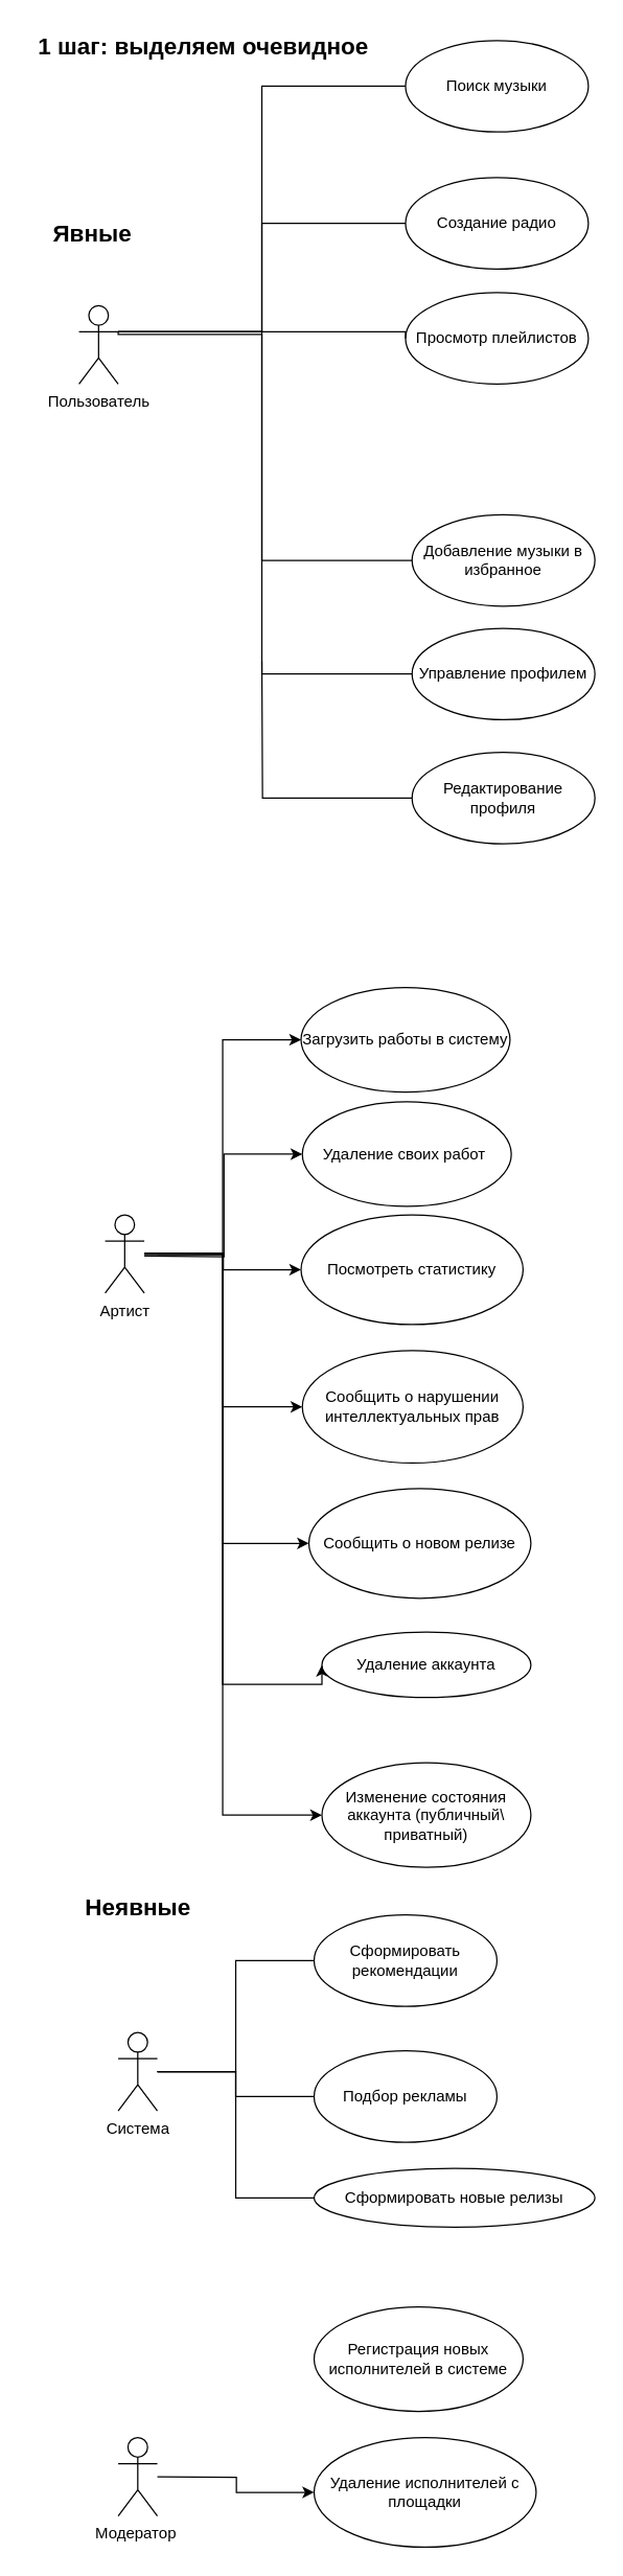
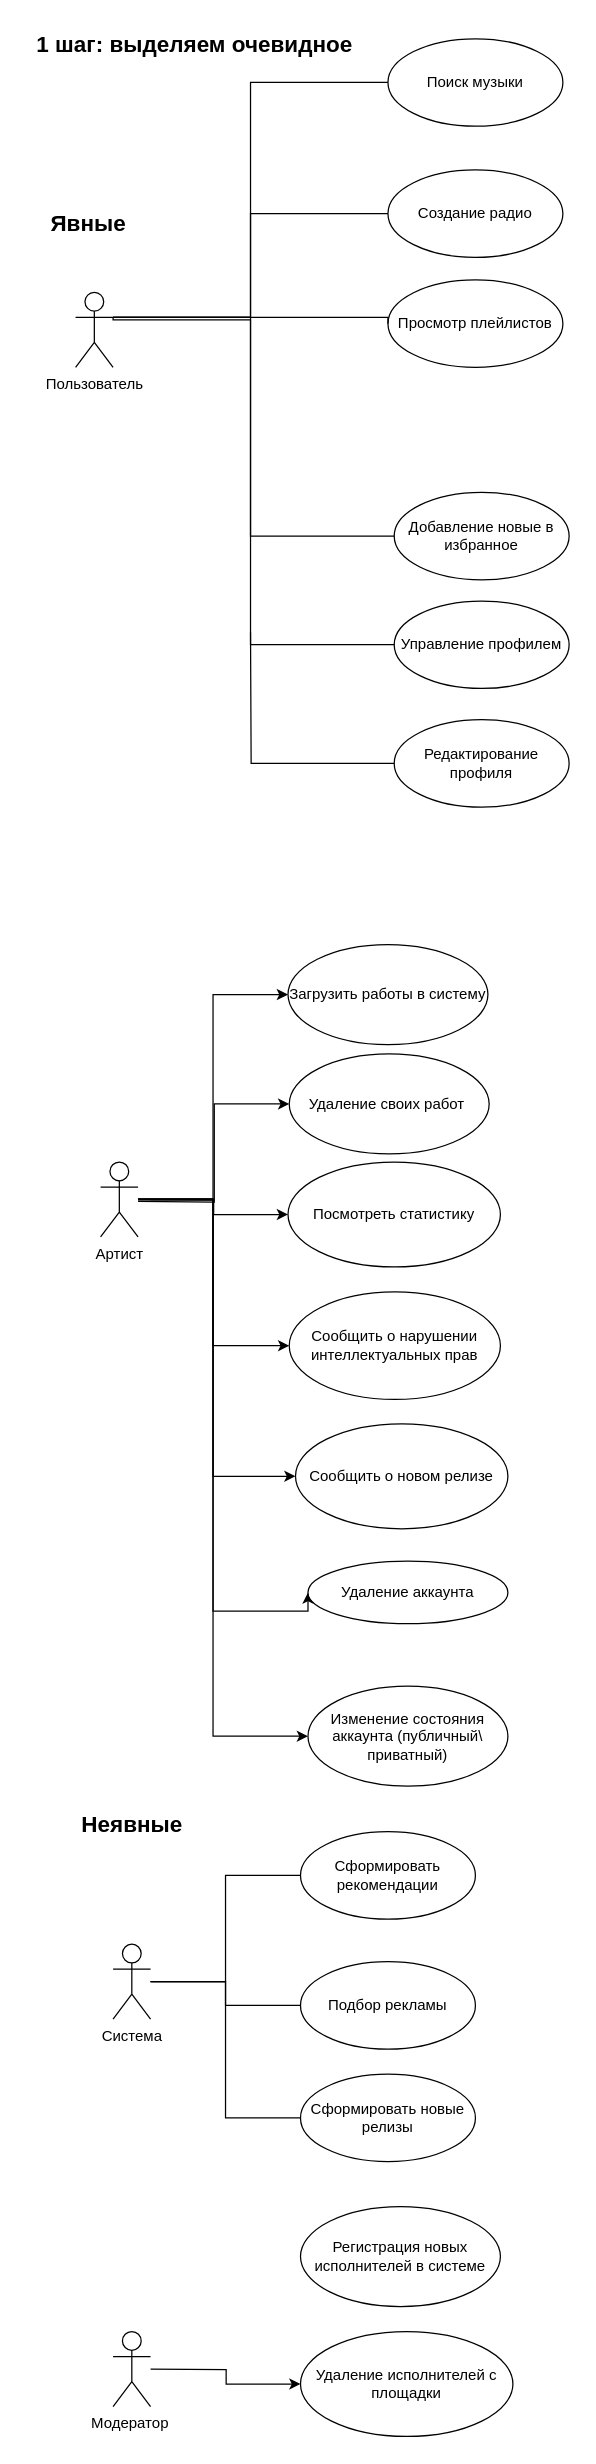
- <mxCell id="12" value="&lt;span&gt;Добавление музыки в избранное&lt;/span&gt;" style="ellipse;whiteSpace=wrap;html=1;" parent="1" vertex="1"><mxGeometry x="315" y="393" width="140" height="70" as="geometry" /></mxCell>
+ <mxCell id="12" value="&lt;span&gt;Добавление новые в избранное&lt;/span&gt;" style="ellipse;whiteSpace=wrap;html=1;" parent="1" vertex="1"><mxGeometry x="315" y="393" width="140" height="70" as="geometry" /></mxCell>
- <mxCell id="23" value="&lt;span&gt;Сформировать новые релизы&lt;/span&gt;" style="ellipse;whiteSpace=wrap;html=1;" parent="1" vertex="1"><mxGeometry x="240" y="1659" width="215" height="45" as="geometry" /></mxCell>
+ <mxCell id="23" value="&lt;span&gt;Сформировать новые релизы&lt;/span&gt;" style="ellipse;whiteSpace=wrap;html=1;" parent="1" vertex="1"><mxGeometry x="240" y="1659" width="140" height="70" as="geometry" /></mxCell>
